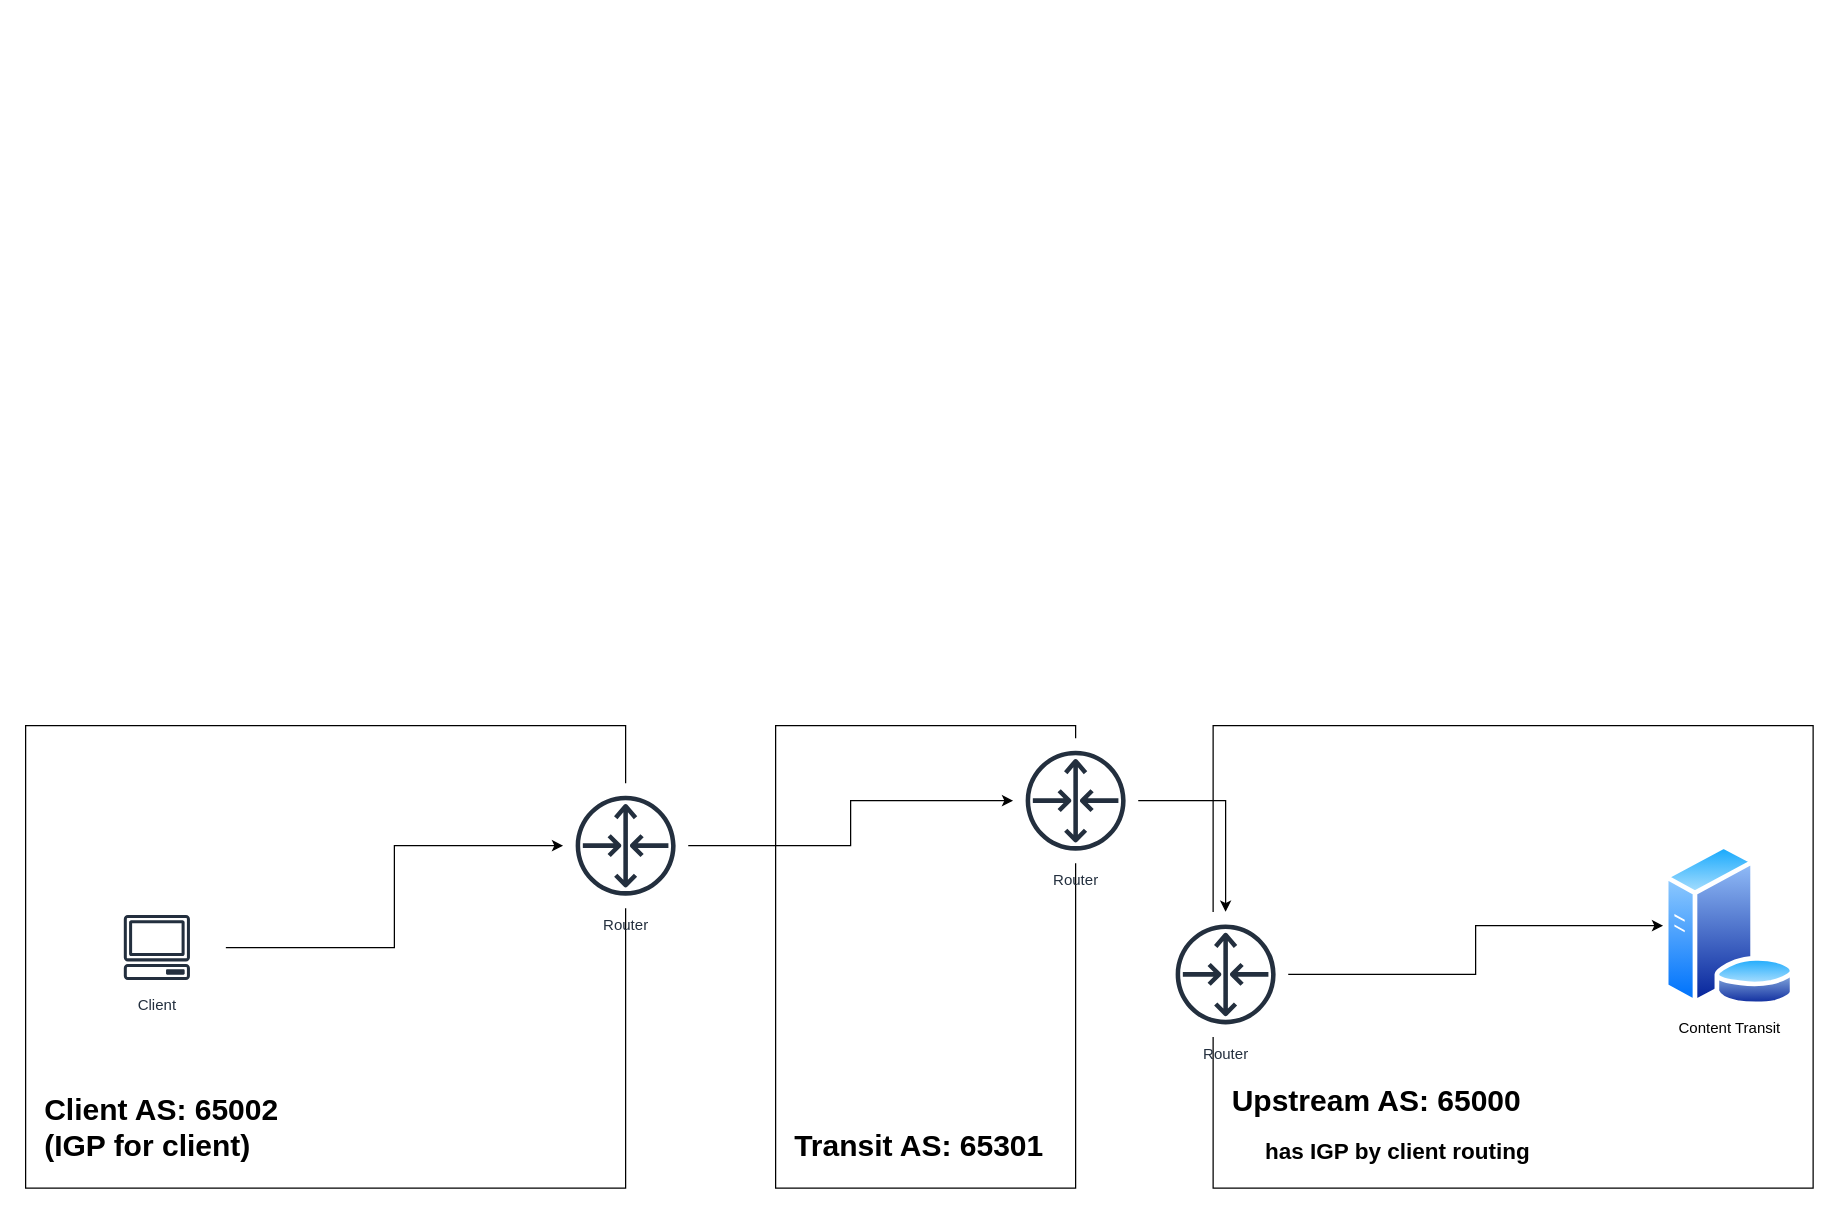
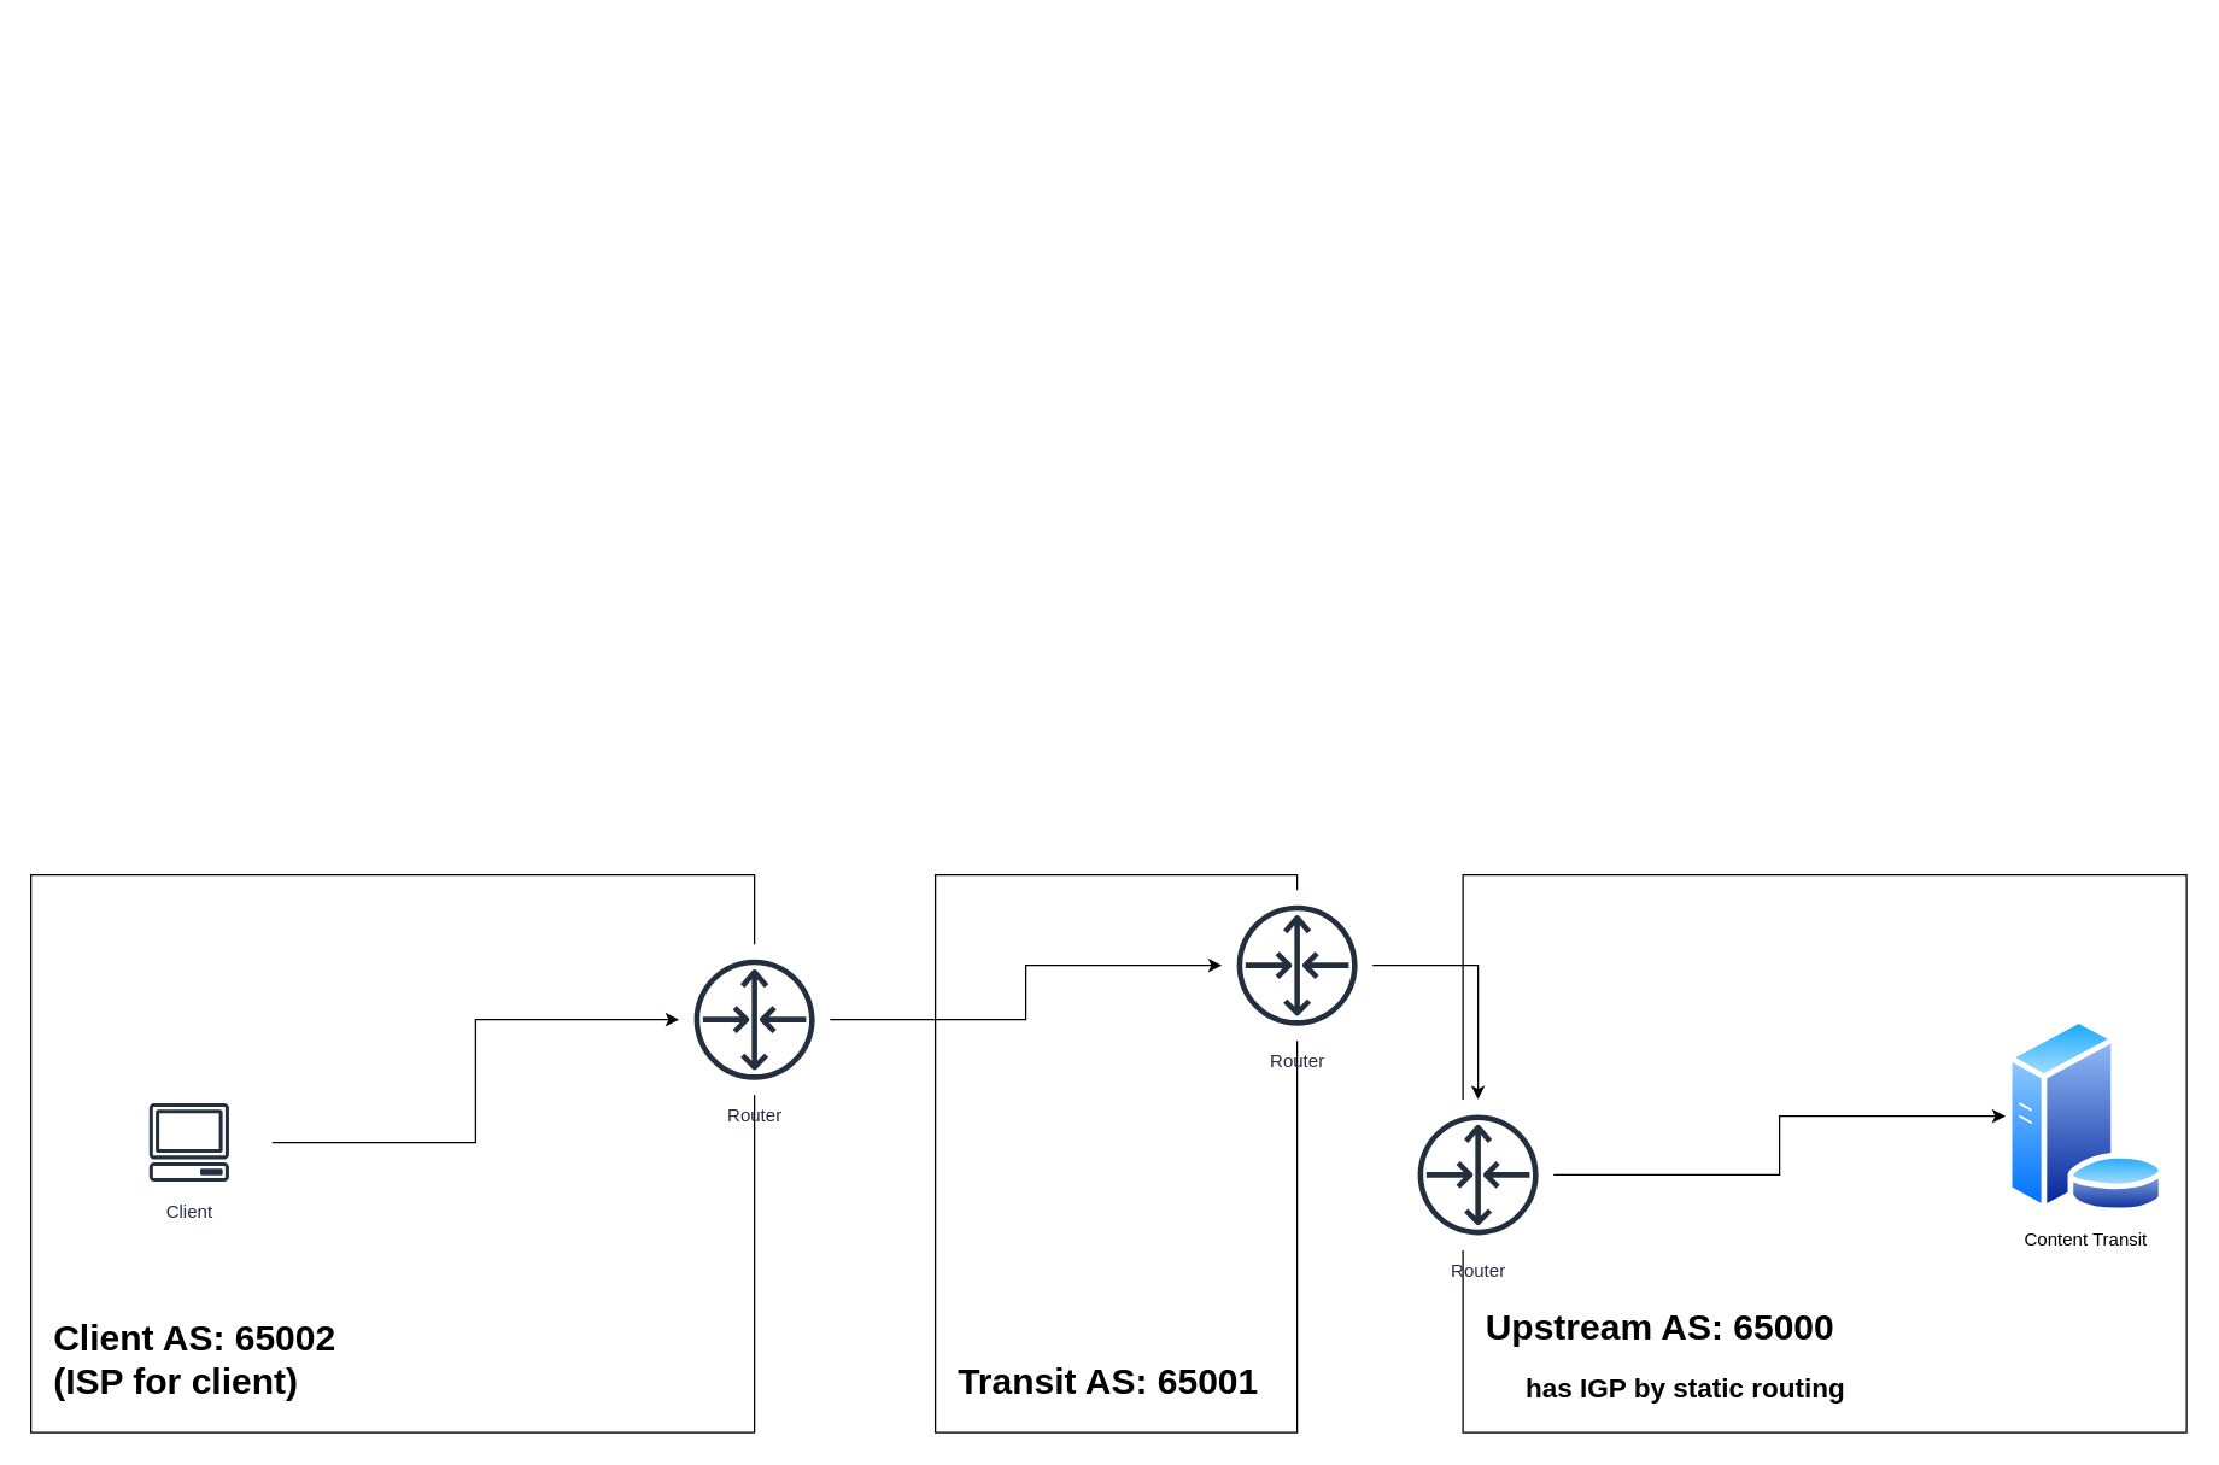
- <mxCell id="3" value="&amp;nbsp;&lt;h1 align=&quot;left&quot;&gt;&amp;nbsp; Client AS: 65002&lt;br&gt;&amp;nbsp; (IGP for client)&lt;br&gt;&lt;/h1&gt;" style="rounded=0;whiteSpace=wrap;html=1;align=left;verticalAlign=bottom;fillColor=none;" parent="1" vertex="1"><mxGeometry x="20" y="580" width="480" height="370" as="geometry" /></mxCell>
+ <mxCell id="3" value="&amp;nbsp;&lt;h1 align=&quot;left&quot;&gt;&amp;nbsp; Client AS: 65002&lt;br&gt;&amp;nbsp; (ISP for client)&lt;br&gt;&lt;/h1&gt;" style="rounded=0;whiteSpace=wrap;html=1;align=left;verticalAlign=bottom;fillColor=none;" parent="1" vertex="1"><mxGeometry x="20" y="580" width="480" height="370" as="geometry" /></mxCell>
- <mxCell id="5" value="&amp;nbsp;&lt;h1 align=&quot;left&quot;&gt;&amp;nbsp; Upstream AS: 65000&lt;span style=&quot;white-space: pre;&quot;&gt;&lt;/span&gt;&lt;/h1&gt;&lt;div&gt;&lt;h2 align=&quot;left&quot;&gt;&lt;span style=&quot;white-space: pre;&quot;&gt;&#09;&lt;/span&gt;&lt;span style=&quot;white-space: pre;&quot;&gt;&lt;/span&gt;has IGP by client routing&lt;br&gt;&lt;/h2&gt;&lt;/div&gt;" style="rounded=0;whiteSpace=wrap;html=1;align=left;verticalAlign=bottom;fillColor=none;" parent="1" vertex="1"><mxGeometry x="970" y="580" width="480" height="370" as="geometry" /></mxCell>
+ <mxCell id="5" value="&amp;nbsp;&lt;h1 align=&quot;left&quot;&gt;&amp;nbsp; Upstream AS: 65000&lt;span style=&quot;white-space: pre;&quot;&gt;&lt;/span&gt;&lt;/h1&gt;&lt;div&gt;&lt;h2 align=&quot;left&quot;&gt;&lt;span style=&quot;white-space: pre;&quot;&gt;&#09;&lt;/span&gt;&lt;span style=&quot;white-space: pre;&quot;&gt;&lt;/span&gt;has IGP by static routing&lt;br&gt;&lt;/h2&gt;&lt;/div&gt;" style="rounded=0;whiteSpace=wrap;html=1;align=left;verticalAlign=bottom;fillColor=none;" parent="1" vertex="1"><mxGeometry x="970" y="580" width="480" height="370" as="geometry" /></mxCell>
- <mxCell id="4" value="&amp;nbsp;&lt;h1 align=&quot;left&quot;&gt;&amp;nbsp; Transit AS: 65301&lt;br&gt;&lt;/h1&gt;" style="rounded=0;whiteSpace=wrap;html=1;align=left;verticalAlign=bottom;fillColor=none;" parent="1" vertex="1"><mxGeometry x="620" y="580" width="240" height="370" as="geometry" /></mxCell>
+ <mxCell id="4" value="&amp;nbsp;&lt;h1 align=&quot;left&quot;&gt;&amp;nbsp; Transit AS: 65001&lt;br&gt;&lt;/h1&gt;" style="rounded=0;whiteSpace=wrap;html=1;align=left;verticalAlign=bottom;fillColor=none;" parent="1" vertex="1"><mxGeometry x="620" y="580" width="240" height="370" as="geometry" /></mxCell>
